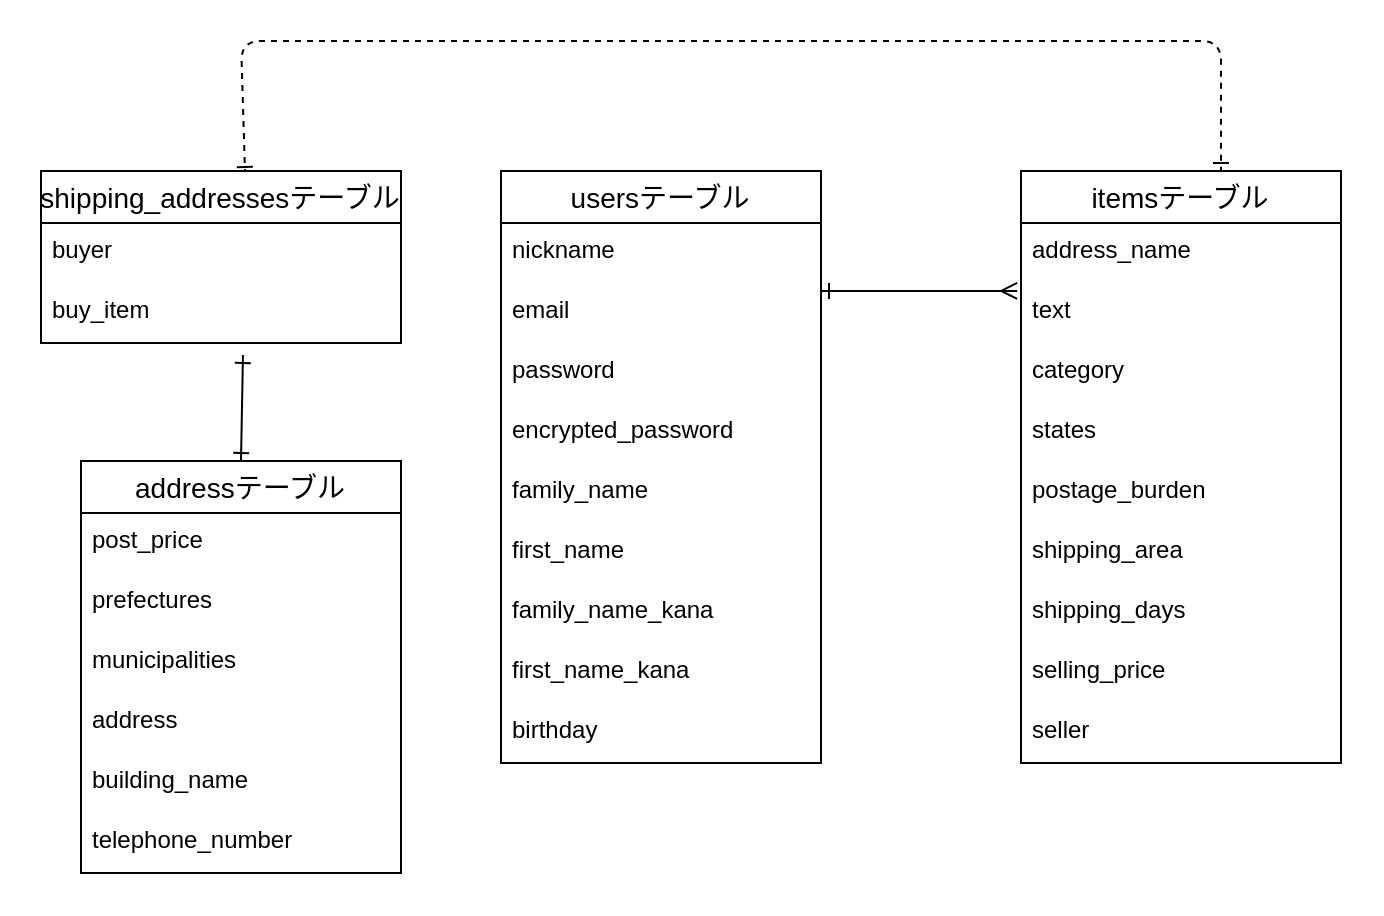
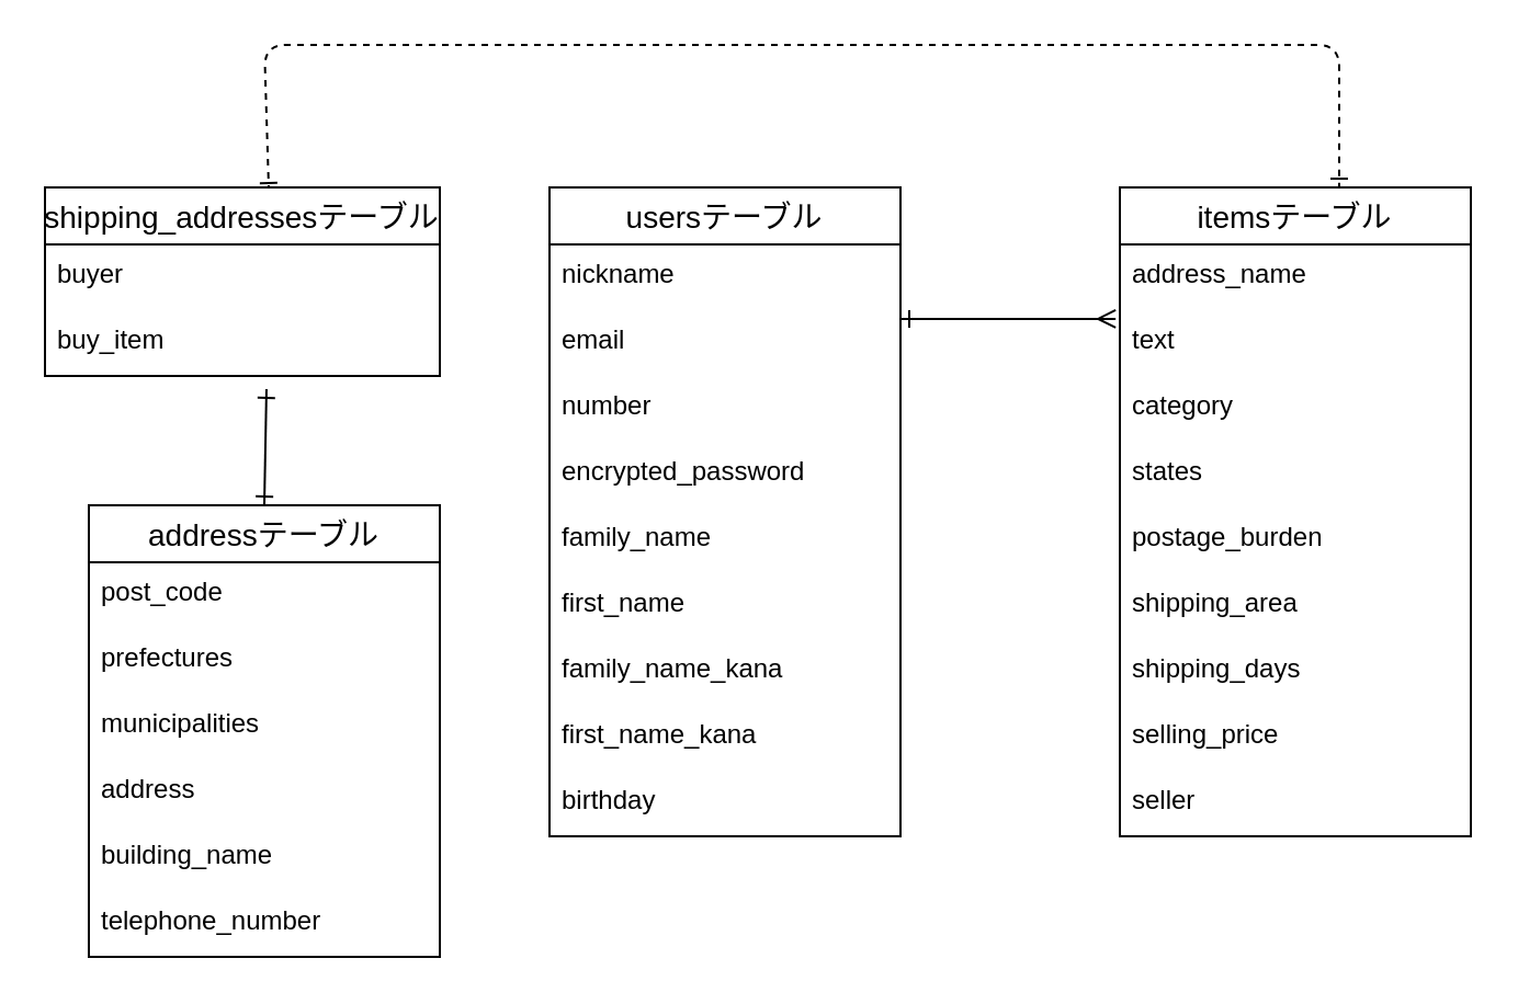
- <mxCell id="5" value="password" style="text;strokeColor=none;fillColor=none;spacingLeft=4;spacingRight=4;overflow=hidden;rotatable=0;points=[[0,0.5],[1,0.5]];portConstraint=eastwest;fontSize=12;rounded=0;" parent="2" vertex="1"><mxGeometry y="86" width="160" height="30" as="geometry" /></mxCell>
+ <mxCell id="5" value="number" style="text;strokeColor=none;fillColor=none;spacingLeft=4;spacingRight=4;overflow=hidden;rotatable=0;points=[[0,0.5],[1,0.5]];portConstraint=eastwest;fontSize=12;rounded=0;" parent="2" vertex="1"><mxGeometry y="86" width="160" height="30" as="geometry" /></mxCell>
- <mxCell id="23" value="post_price" style="text;strokeColor=none;fillColor=none;spacingLeft=4;spacingRight=4;overflow=hidden;rotatable=0;points=[[0,0.5],[1,0.5]];portConstraint=eastwest;fontSize=12;rounded=0;" parent="22" vertex="1"><mxGeometry y="26" width="160" height="30" as="geometry" /></mxCell>
+ <mxCell id="23" value="post_code" style="text;strokeColor=none;fillColor=none;spacingLeft=4;spacingRight=4;overflow=hidden;rotatable=0;points=[[0,0.5],[1,0.5]];portConstraint=eastwest;fontSize=12;rounded=0;" parent="22" vertex="1"><mxGeometry y="26" width="160" height="30" as="geometry" /></mxCell>
